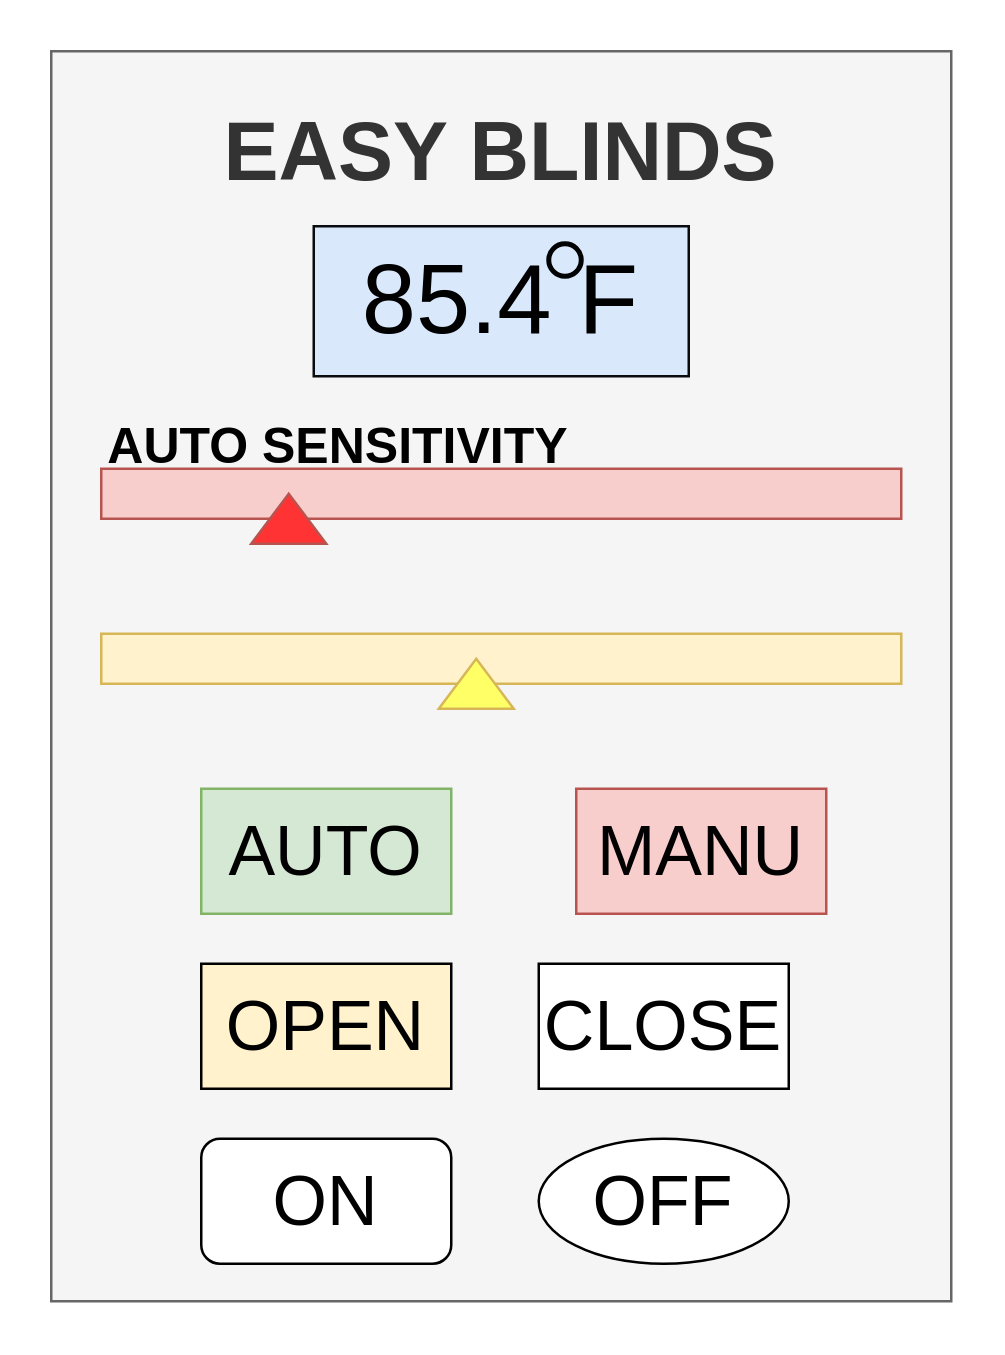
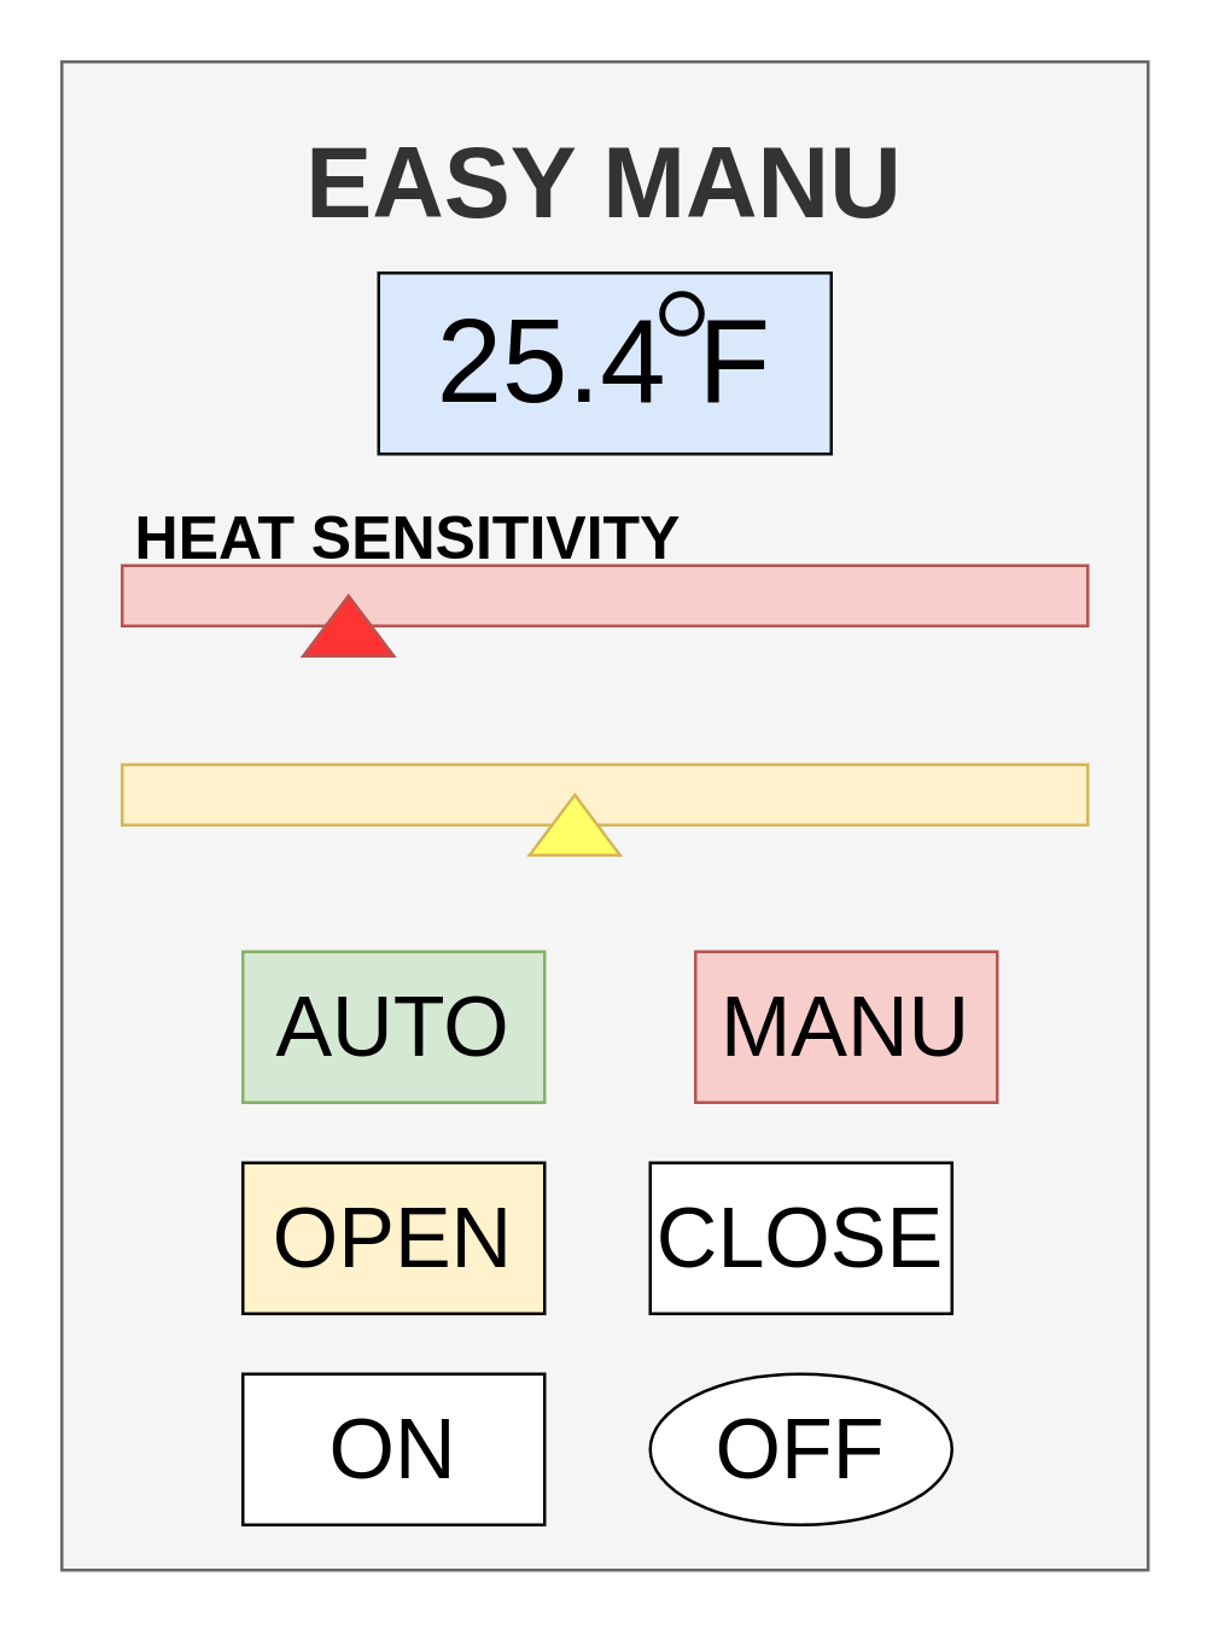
- <mxCell id="5" value="&lt;b&gt;&lt;font style=&quot;font-size: 33px&quot;&gt;EASY BLINDS&lt;/font&gt;&lt;/b&gt;" style="rounded=0;whiteSpace=wrap;html=1;strokeColor=none;fillColor=#f5f5f5;fontColor=#333333;" vertex="1" parent="1"><mxGeometry x="85" y="30" width="230" height="60" as="geometry" /></mxCell>
+ <mxCell id="5" value="&lt;b&gt;&lt;font style=&quot;font-size: 33px&quot;&gt;EASY MANU&lt;/font&gt;&lt;/b&gt;" style="rounded=0;whiteSpace=wrap;html=1;strokeColor=none;fillColor=#f5f5f5;fontColor=#333333;" vertex="1" parent="1"><mxGeometry x="85" y="30" width="230" height="60" as="geometry" /></mxCell>
- <mxCell id="6" value="&lt;font style=&quot;font-size: 39px&quot;&gt;85.4 F&lt;/font&gt;" style="rounded=0;whiteSpace=wrap;html=1;fillColor=#dae8fc;strokeColor=#090B0F;" vertex="1" parent="1"><mxGeometry x="125" y="90" width="150" height="60" as="geometry" /></mxCell>
+ <mxCell id="6" value="&lt;font style=&quot;font-size: 39px&quot;&gt;25.4 F&lt;/font&gt;" style="rounded=0;whiteSpace=wrap;html=1;fillColor=#dae8fc;strokeColor=#090B0F;" vertex="1" parent="1"><mxGeometry x="125" y="90" width="150" height="60" as="geometry" /></mxCell>
- <mxCell id="13" value="&lt;font style=&quot;font-size: 20px&quot;&gt;&lt;b&gt;AUTO SENSITIVITY&lt;/b&gt;&lt;/font&gt;" style="text;html=1;strokeColor=none;fillColor=none;align=center;verticalAlign=middle;whiteSpace=wrap;rounded=0;" vertex="1" parent="1"><mxGeometry x="40" y="167" width="190" height="20" as="geometry" /></mxCell>
+ <mxCell id="13" value="&lt;font style=&quot;font-size: 20px&quot;&gt;&lt;b&gt;HEAT SENSITIVITY&lt;/b&gt;&lt;/font&gt;" style="text;html=1;strokeColor=none;fillColor=none;align=center;verticalAlign=middle;whiteSpace=wrap;rounded=0;" vertex="1" parent="1"><mxGeometry x="40" y="167" width="190" height="20" as="geometry" /></mxCell>
- <mxCell id="7" value="&lt;font style=&quot;font-size: 28px&quot;&gt;ON&lt;/font&gt;" style="whiteSpace=wrap;html=1;rounded=1;" vertex="1" parent="1"><mxGeometry x="80" y="455" width="100" height="50" as="geometry" /></mxCell>
+ <mxCell id="7" value="&lt;font style=&quot;font-size: 28px&quot;&gt;ON&lt;/font&gt;" style="rounded=0;whiteSpace=wrap;html=1;" vertex="1" parent="1"><mxGeometry x="80" y="455" width="100" height="50" as="geometry" /></mxCell>
